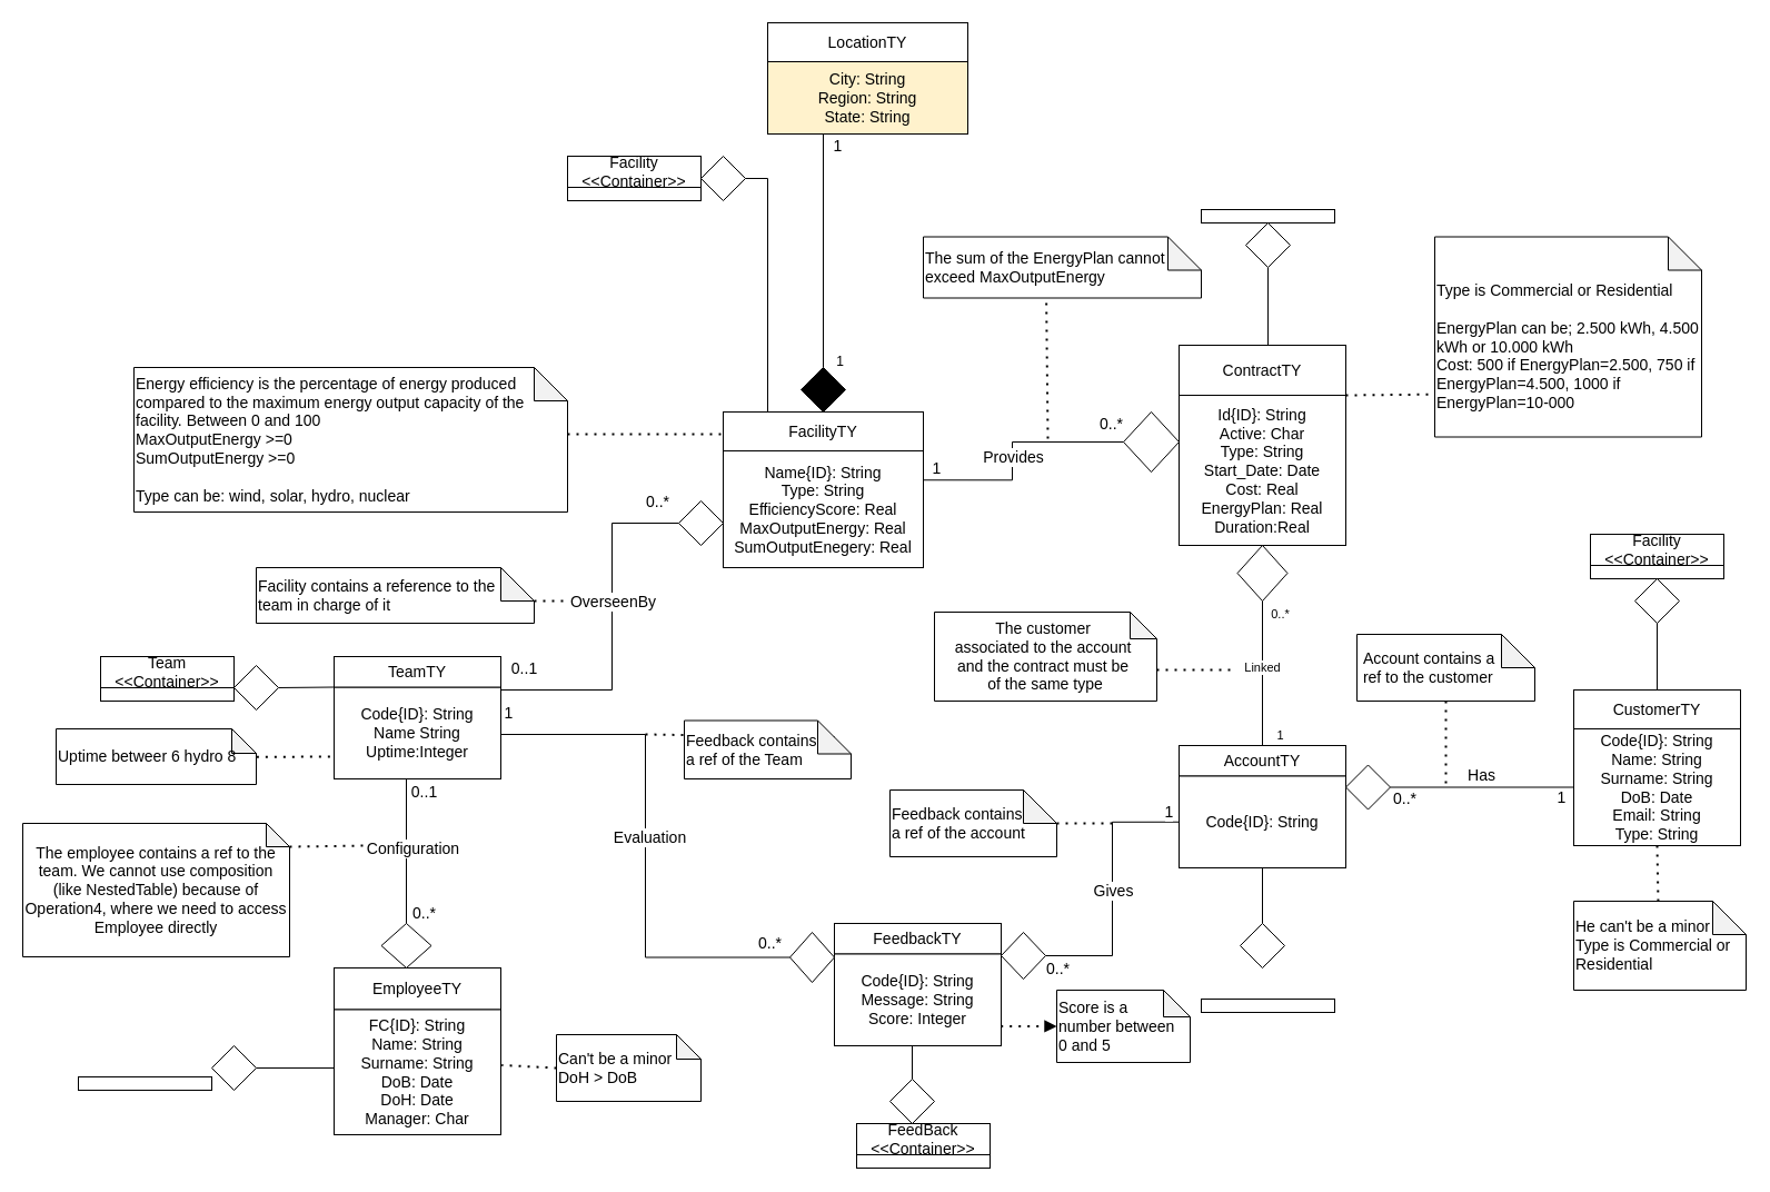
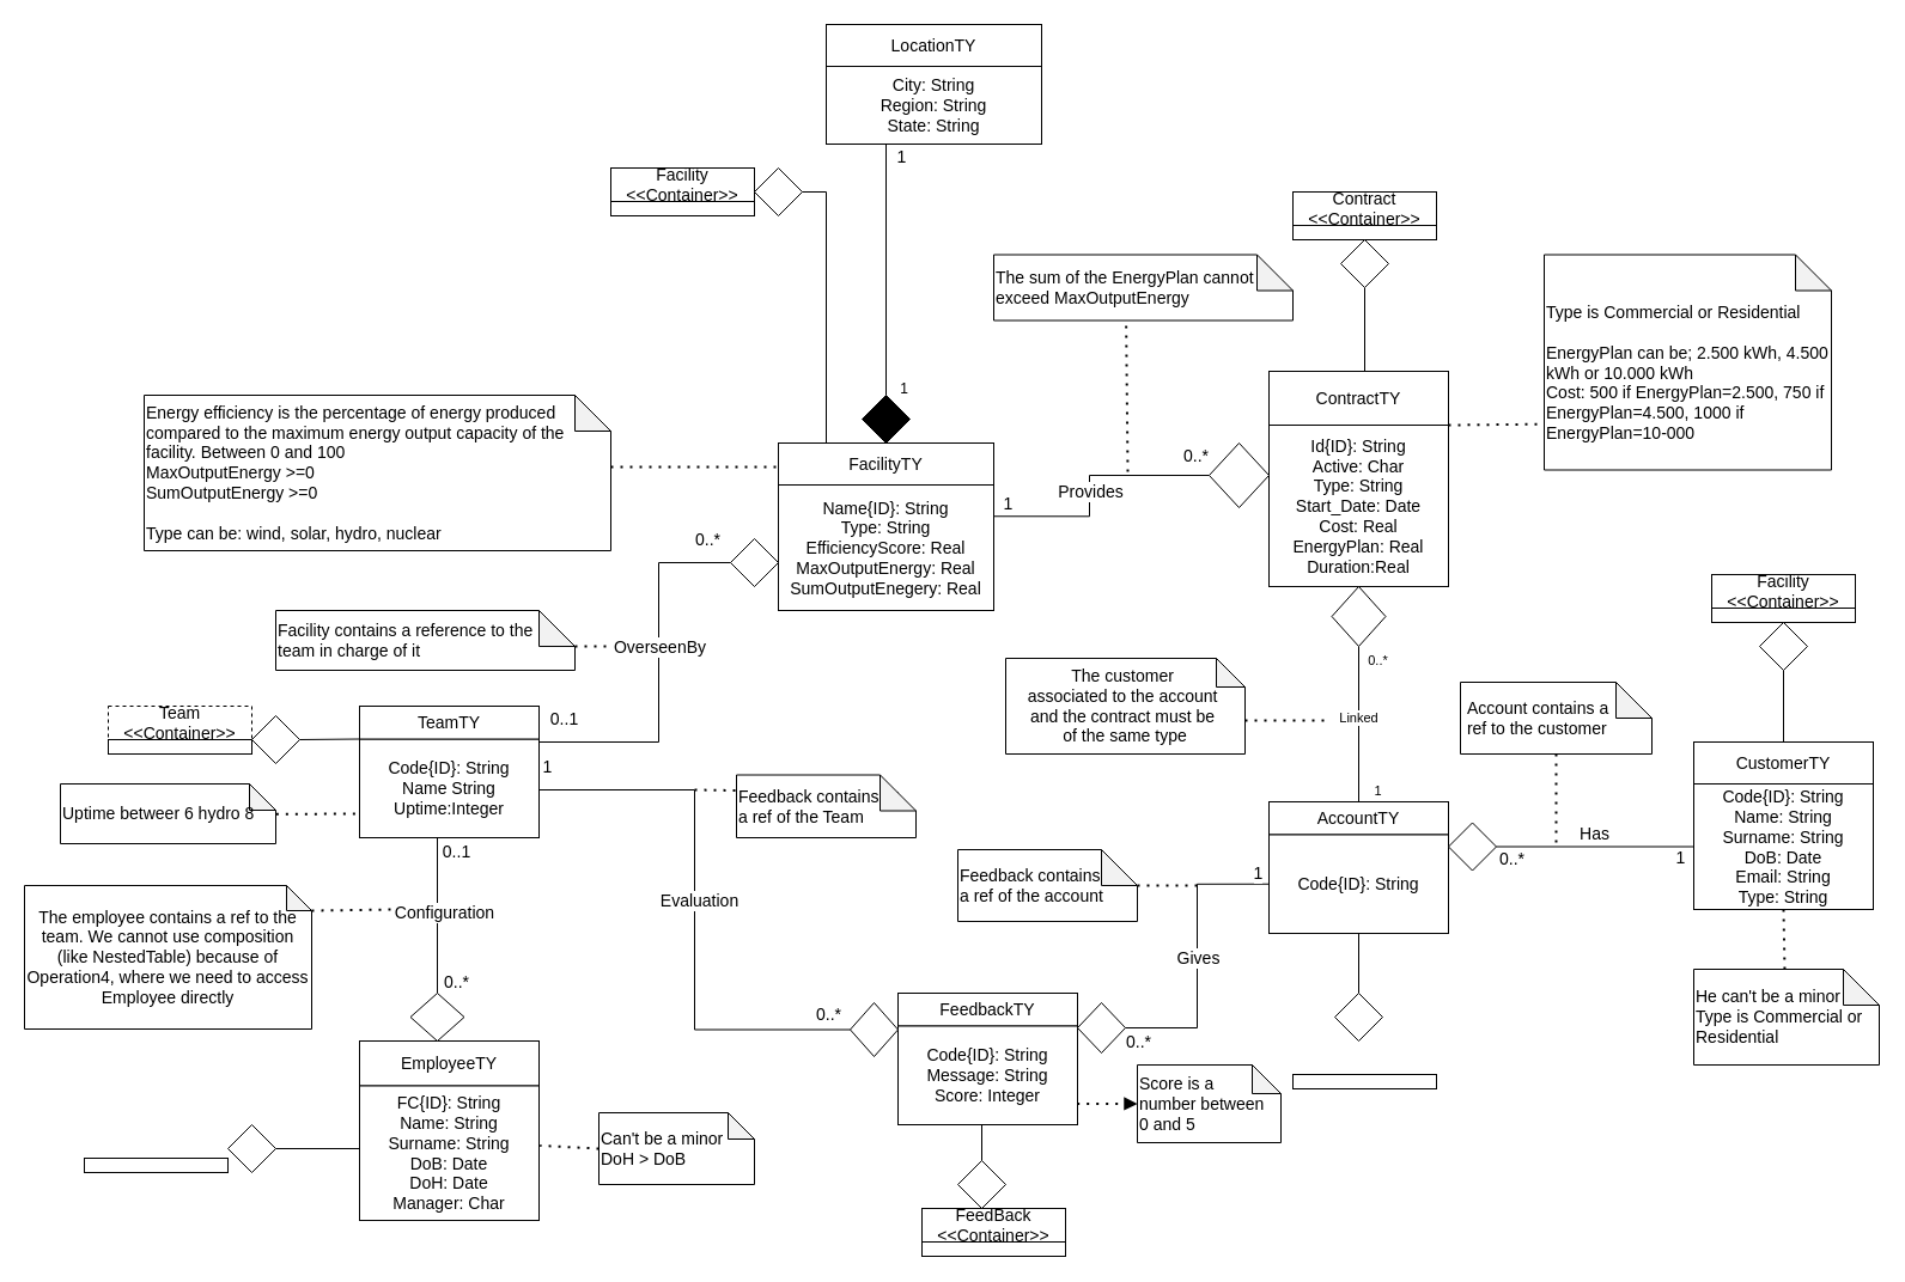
- <mxCell id="123" value="City: String&lt;div&gt;Region: String&lt;/div&gt;&lt;div&gt;State: String&lt;/div&gt;" style="rounded=0;whiteSpace=wrap;html=1;fontSize=14;fillColor=#fff2cc;" parent="119" vertex="1"><mxGeometry y="35" width="180" height="65" as="geometry" /></mxCell>
+ <mxCell id="123" value="City: String&lt;div&gt;Region: String&lt;/div&gt;&lt;div&gt;State: String&lt;/div&gt;" style="rounded=0;whiteSpace=wrap;html=1;fontSize=14;" parent="119" vertex="1"><mxGeometry y="35" width="180" height="65" as="geometry" /></mxCell>
+ <mxCell id="45" value="Contract&lt;div&gt;&amp;lt;&amp;lt;Container&amp;gt;&amp;gt;&lt;/div&gt;" style="rounded=0;whiteSpace=wrap;html=1;fontSize=14;" parent="44" vertex="1"><mxGeometry width="120" height="28" as="geometry" /></mxCell>
- <mxCell id="40" value="Team&lt;br&gt;&lt;div&gt;&amp;lt;&amp;lt;Container&amp;gt;&amp;gt;&lt;/div&gt;" style="rounded=0;whiteSpace=wrap;html=1;fontSize=14;" parent="39" vertex="1"><mxGeometry width="120" height="28" as="geometry" /></mxCell>
+ <mxCell id="40" value="Team&lt;br&gt;&lt;div&gt;&amp;lt;&amp;lt;Container&amp;gt;&amp;gt;&lt;/div&gt;" style="rounded=0;whiteSpace=wrap;html=1;fontSize=14;dashed=1;" parent="39" vertex="1"><mxGeometry width="120" height="28" as="geometry" /></mxCell>
